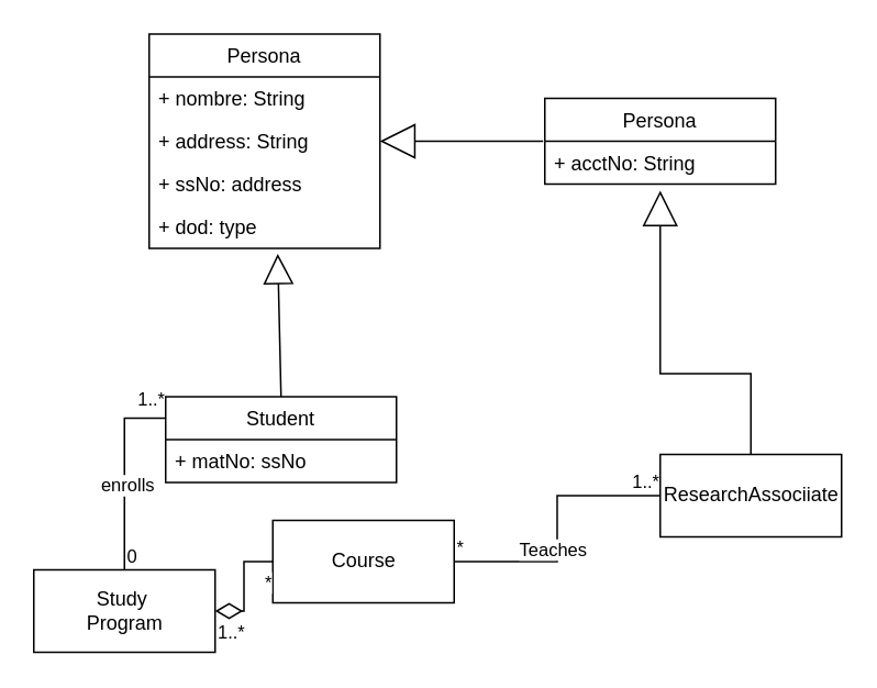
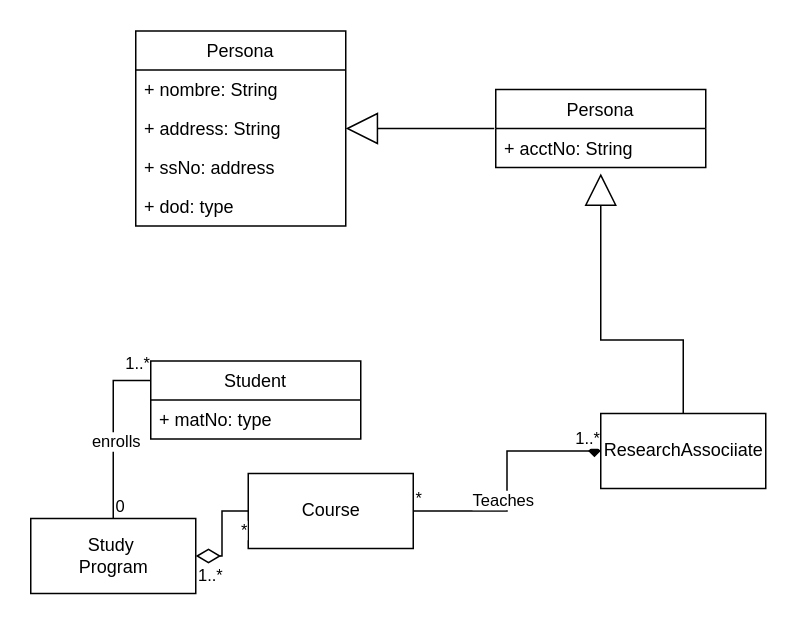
- <mxCell id="12" value="" style="endArrow=block;endSize=16;endFill=0;html=1;rounded=0;entryX=0.557;entryY=1.125;entryDx=0;entryDy=0;entryPerimeter=0;exitX=0.5;exitY=0;exitDx=0;exitDy=0;" edge="1" parent="1" source="10" target="9"><mxGeometry width="160" relative="1" as="geometry"><mxPoint x="160" y="270" as="sourcePoint" /><mxPoint x="330" y="170" as="targetPoint" /></mxGeometry></mxCell>
- <mxCell id="11" value="+ matNo: ssNo" style="text;strokeColor=none;fillColor=none;align=left;verticalAlign=top;spacingLeft=4;spacingRight=4;overflow=hidden;rotatable=0;points=[[0,0.5],[1,0.5]];portConstraint=eastwest;" vertex="1" parent="10"><mxGeometry y="26" width="140" height="26" as="geometry" /></mxCell>
+ <mxCell id="11" value="+ matNo: type" style="text;strokeColor=none;fillColor=none;align=left;verticalAlign=top;spacingLeft=4;spacingRight=4;overflow=hidden;rotatable=0;points=[[0,0.5],[1,0.5]];portConstraint=eastwest;" vertex="1" parent="10"><mxGeometry y="26" width="140" height="26" as="geometry" /></mxCell>
- <mxCell id="21" value="" style="endArrow=none;html=1;edgeStyle=orthogonalEdgeStyle;rounded=0;entryX=0;entryY=0.5;entryDx=0;entryDy=0;exitX=1;exitY=0.5;exitDx=0;exitDy=0;" edge="1" parent="1" source="3" target="20"><mxGeometry relative="1" as="geometry"><mxPoint x="390" y="430" as="sourcePoint" /><mxPoint x="500" y="440" as="targetPoint" /></mxGeometry></mxCell>
+ <mxCell id="21" value="" style="endArrow=diamond;html=1;edgeStyle=orthogonalEdgeStyle;rounded=0;entryX=0;entryY=0.5;entryDx=0;entryDy=0;exitX=1;exitY=0.5;exitDx=0;exitDy=0;" edge="1" parent="1" source="3" target="20"><mxGeometry relative="1" as="geometry"><mxPoint x="390" y="430" as="sourcePoint" /><mxPoint x="500" y="440" as="targetPoint" /></mxGeometry></mxCell>
